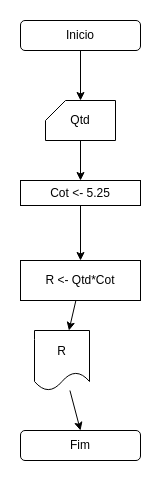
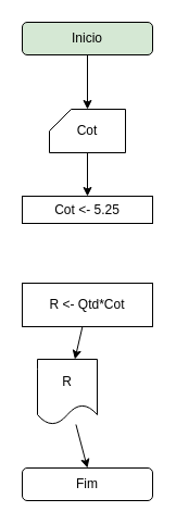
- <mxCell id="3" value="Inicio" style="rounded=1;whiteSpace=wrap;html=1;" vertex="1" parent="1"><mxGeometry x="20" y="20" width="120" height="30" as="geometry" /></mxCell>
+ <mxCell id="3" value="Inicio" style="rounded=1;whiteSpace=wrap;html=1;fillColor=#d5e8d4;" vertex="1" parent="1"><mxGeometry x="20" y="20" width="120" height="30" as="geometry" /></mxCell>
- <mxCell id="5" value="Qtd" style="shape=card;whiteSpace=wrap;html=1;size=20;" vertex="1" parent="1"><mxGeometry x="45" y="100" width="70" height="40" as="geometry" /></mxCell>
+ <mxCell id="5" value="Cot" style="shape=card;whiteSpace=wrap;html=1;size=20;" vertex="1" parent="1"><mxGeometry x="45" y="100" width="70" height="40" as="geometry" /></mxCell>
- <mxCell id="11" value="" style="endArrow=classic;html=1;entryX=0.5;entryY=0;entryDx=0;entryDy=0;exitX=0.5;exitY=1;exitDx=0;exitDy=0;" edge="1" parent="1" source="6" target="8"><mxGeometry width="50" height="50" relative="1" as="geometry"><mxPoint x="90" y="150" as="sourcePoint" /><mxPoint x="90" y="190" as="targetPoint" /></mxGeometry></mxCell>
